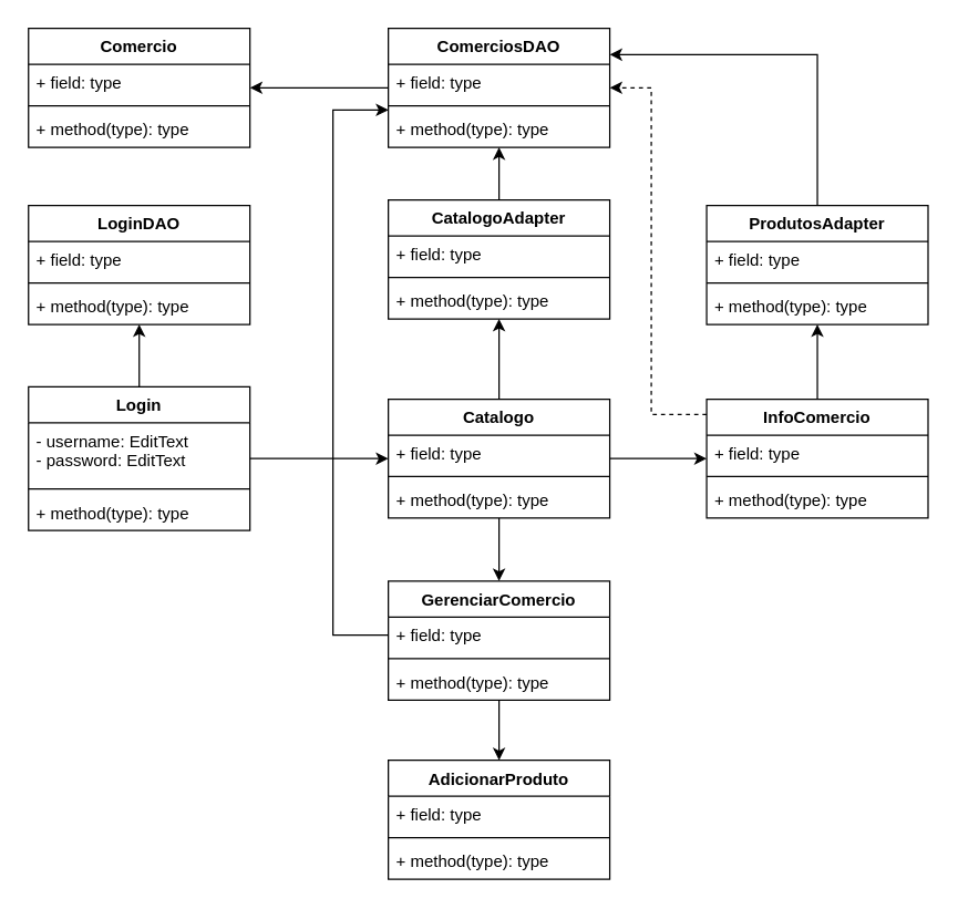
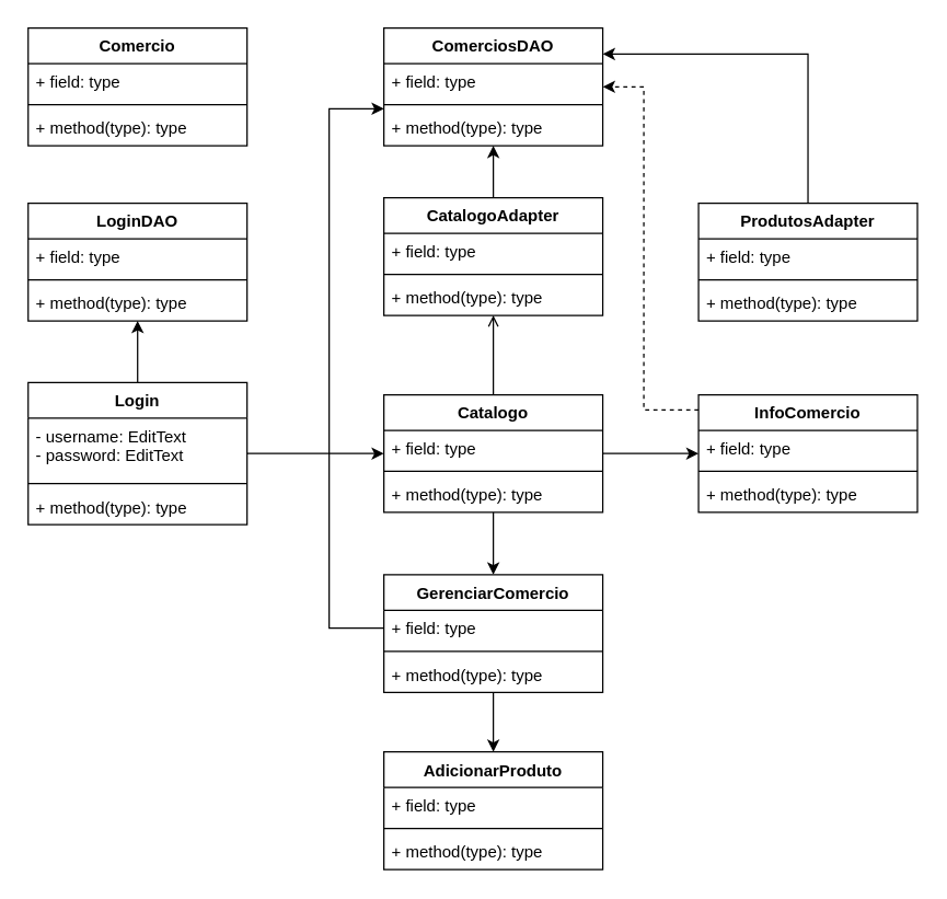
- <mxCell id="24" style="edgeStyle=orthogonalEdgeStyle;rounded=0;orthogonalLoop=1;jettySize=auto;html=1;" parent="1" source="25" target="29" edge="1"><mxGeometry relative="1" as="geometry" /></mxCell>
- <mxCell id="12" style="edgeStyle=orthogonalEdgeStyle;rounded=0;orthogonalLoop=1;jettySize=auto;html=1;" parent="1" source="15" target="20" edge="1"><mxGeometry relative="1" as="geometry" /></mxCell>
+ <mxCell id="12" style="edgeStyle=orthogonalEdgeStyle;rounded=0;orthogonalLoop=1;jettySize=auto;html=1;endArrow=open;" parent="1" source="15" target="20" edge="1"><mxGeometry relative="1" as="geometry" /></mxCell>
- <mxCell id="39" style="edgeStyle=orthogonalEdgeStyle;rounded=0;orthogonalLoop=1;jettySize=auto;html=1;" parent="1" source="40" target="46" edge="1"><mxGeometry relative="1" as="geometry" /></mxCell>
